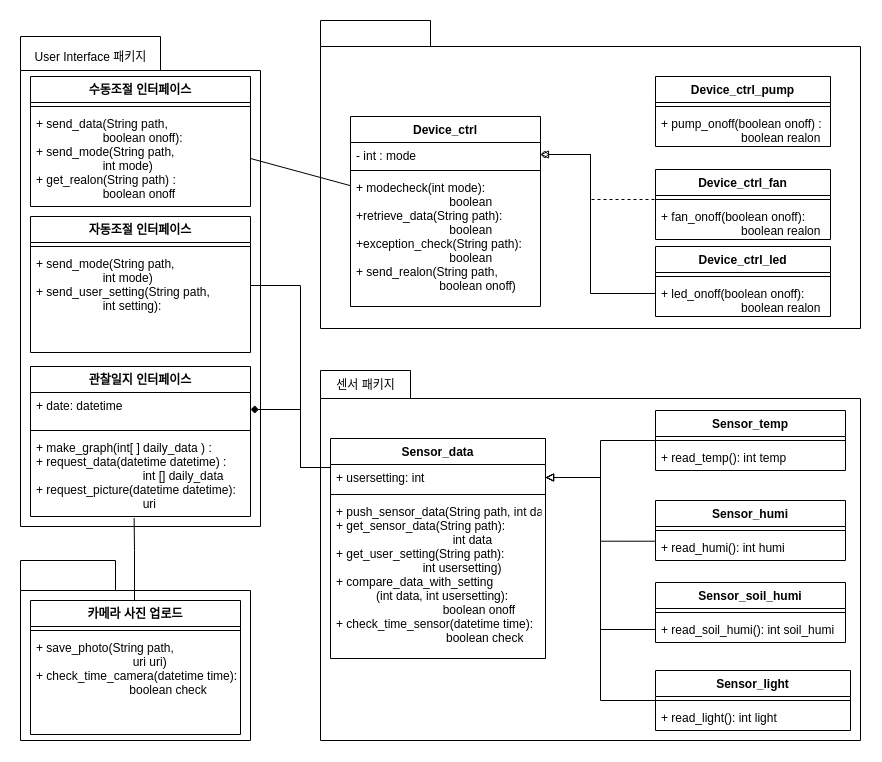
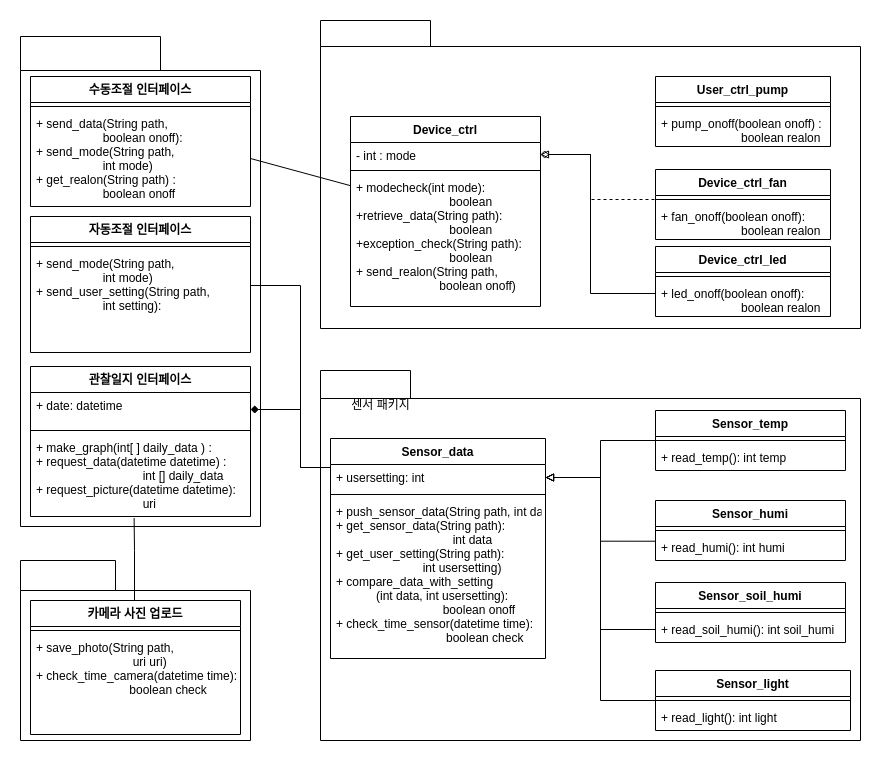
- <mxCell id="58" value="User Interface 패키지" style="text;html=1;align=center;verticalAlign=middle;resizable=0;points=[];autosize=1;strokeColor=none;fillColor=none;" parent="46" vertex="1"><mxGeometry y="6" width="140" height="30" as="geometry" /></mxCell>
- <mxCell id="3" value="Device_ctrl_pump" style="swimlane;fontStyle=1;align=center;verticalAlign=top;childLayout=stackLayout;horizontal=1;startSize=26;horizontalStack=0;resizeParent=1;resizeParentMax=0;resizeLast=0;collapsible=1;marginBottom=0;strokeColor=default;" parent="1" vertex="1"><mxGeometry x="655" y="76" width="175" height="70" as="geometry" /></mxCell>
+ <mxCell id="3" value="User_ctrl_pump" style="swimlane;fontStyle=1;align=center;verticalAlign=top;childLayout=stackLayout;horizontal=1;startSize=26;horizontalStack=0;resizeParent=1;resizeParentMax=0;resizeLast=0;collapsible=1;marginBottom=0;strokeColor=default;" parent="1" vertex="1"><mxGeometry x="655" y="76" width="175" height="70" as="geometry" /></mxCell>
- <mxCell id="40" value="센서 패키지" style="text;html=1;align=center;verticalAlign=middle;resizable=0;points=[];autosize=1;strokeColor=none;fillColor=none;" parent="18" vertex="1"><mxGeometry width="90" height="30" as="geometry" /></mxCell>
+ <mxCell id="40" value="센서 패키지" style="text;html=1;align=center;verticalAlign=middle;resizable=0;points=[];autosize=1;strokeColor=none;fillColor=none;" parent="18" vertex="1"><mxGeometry x="15" y="20" width="90" height="30" as="geometry" /></mxCell>
